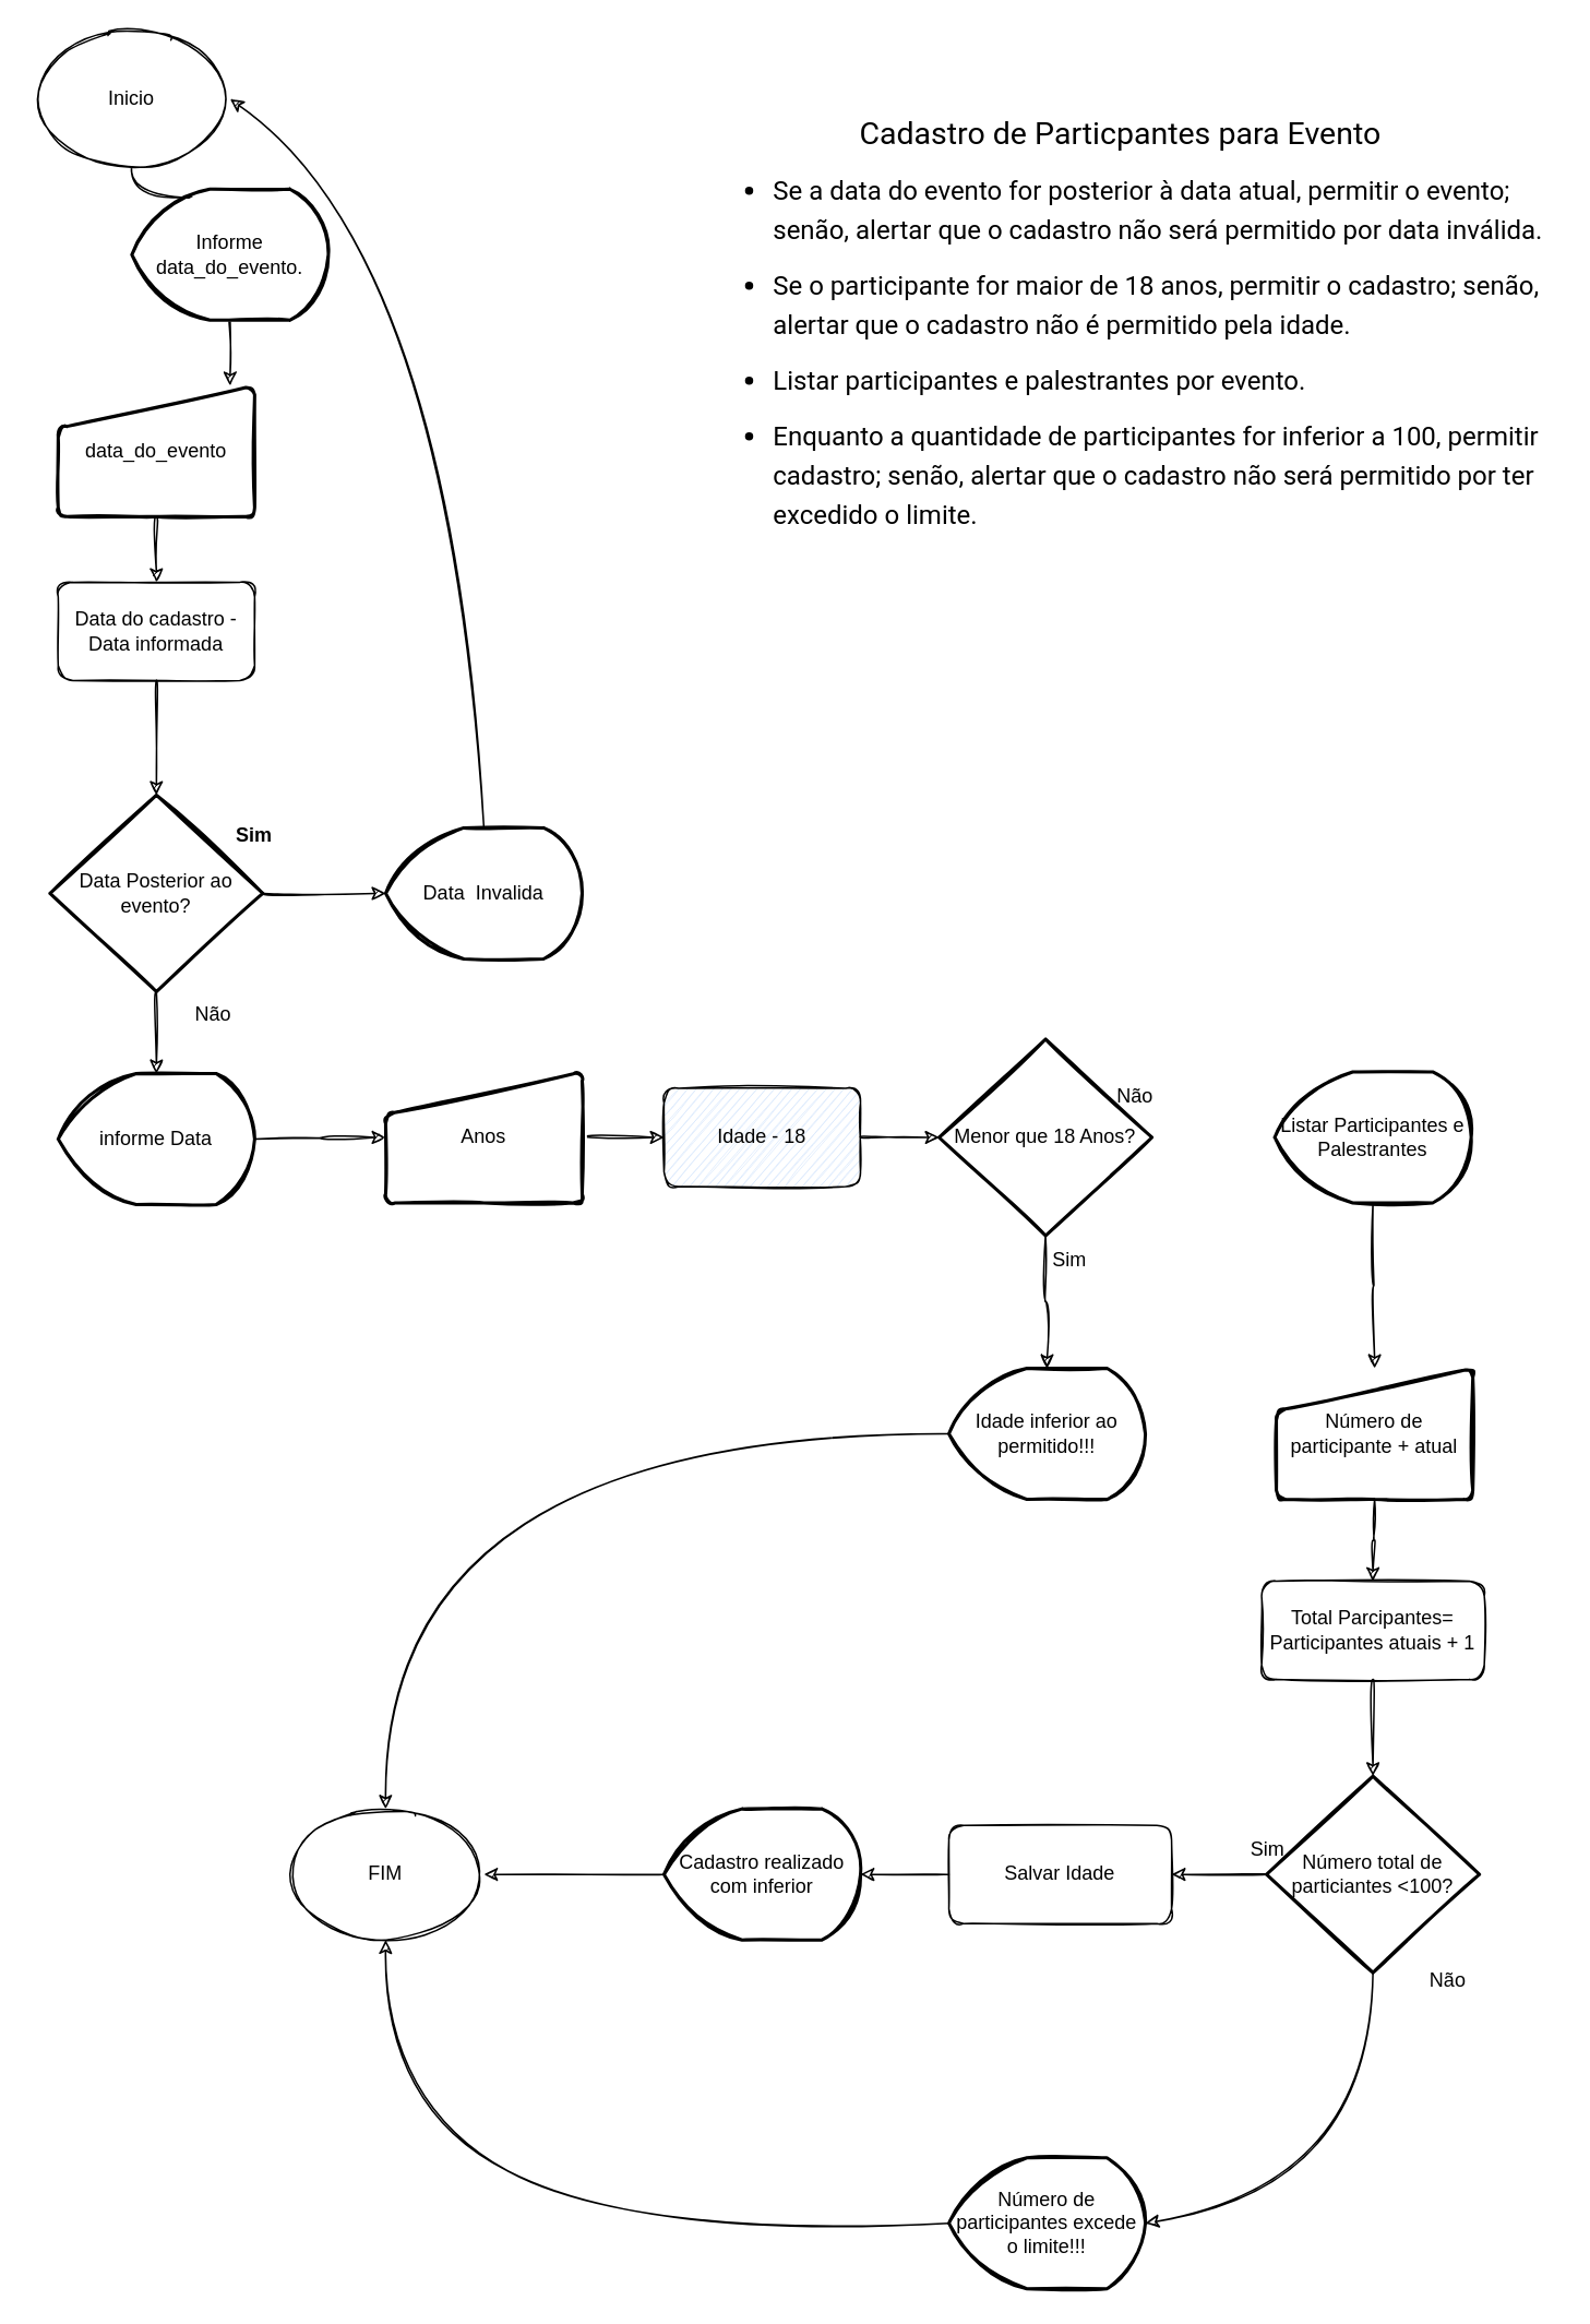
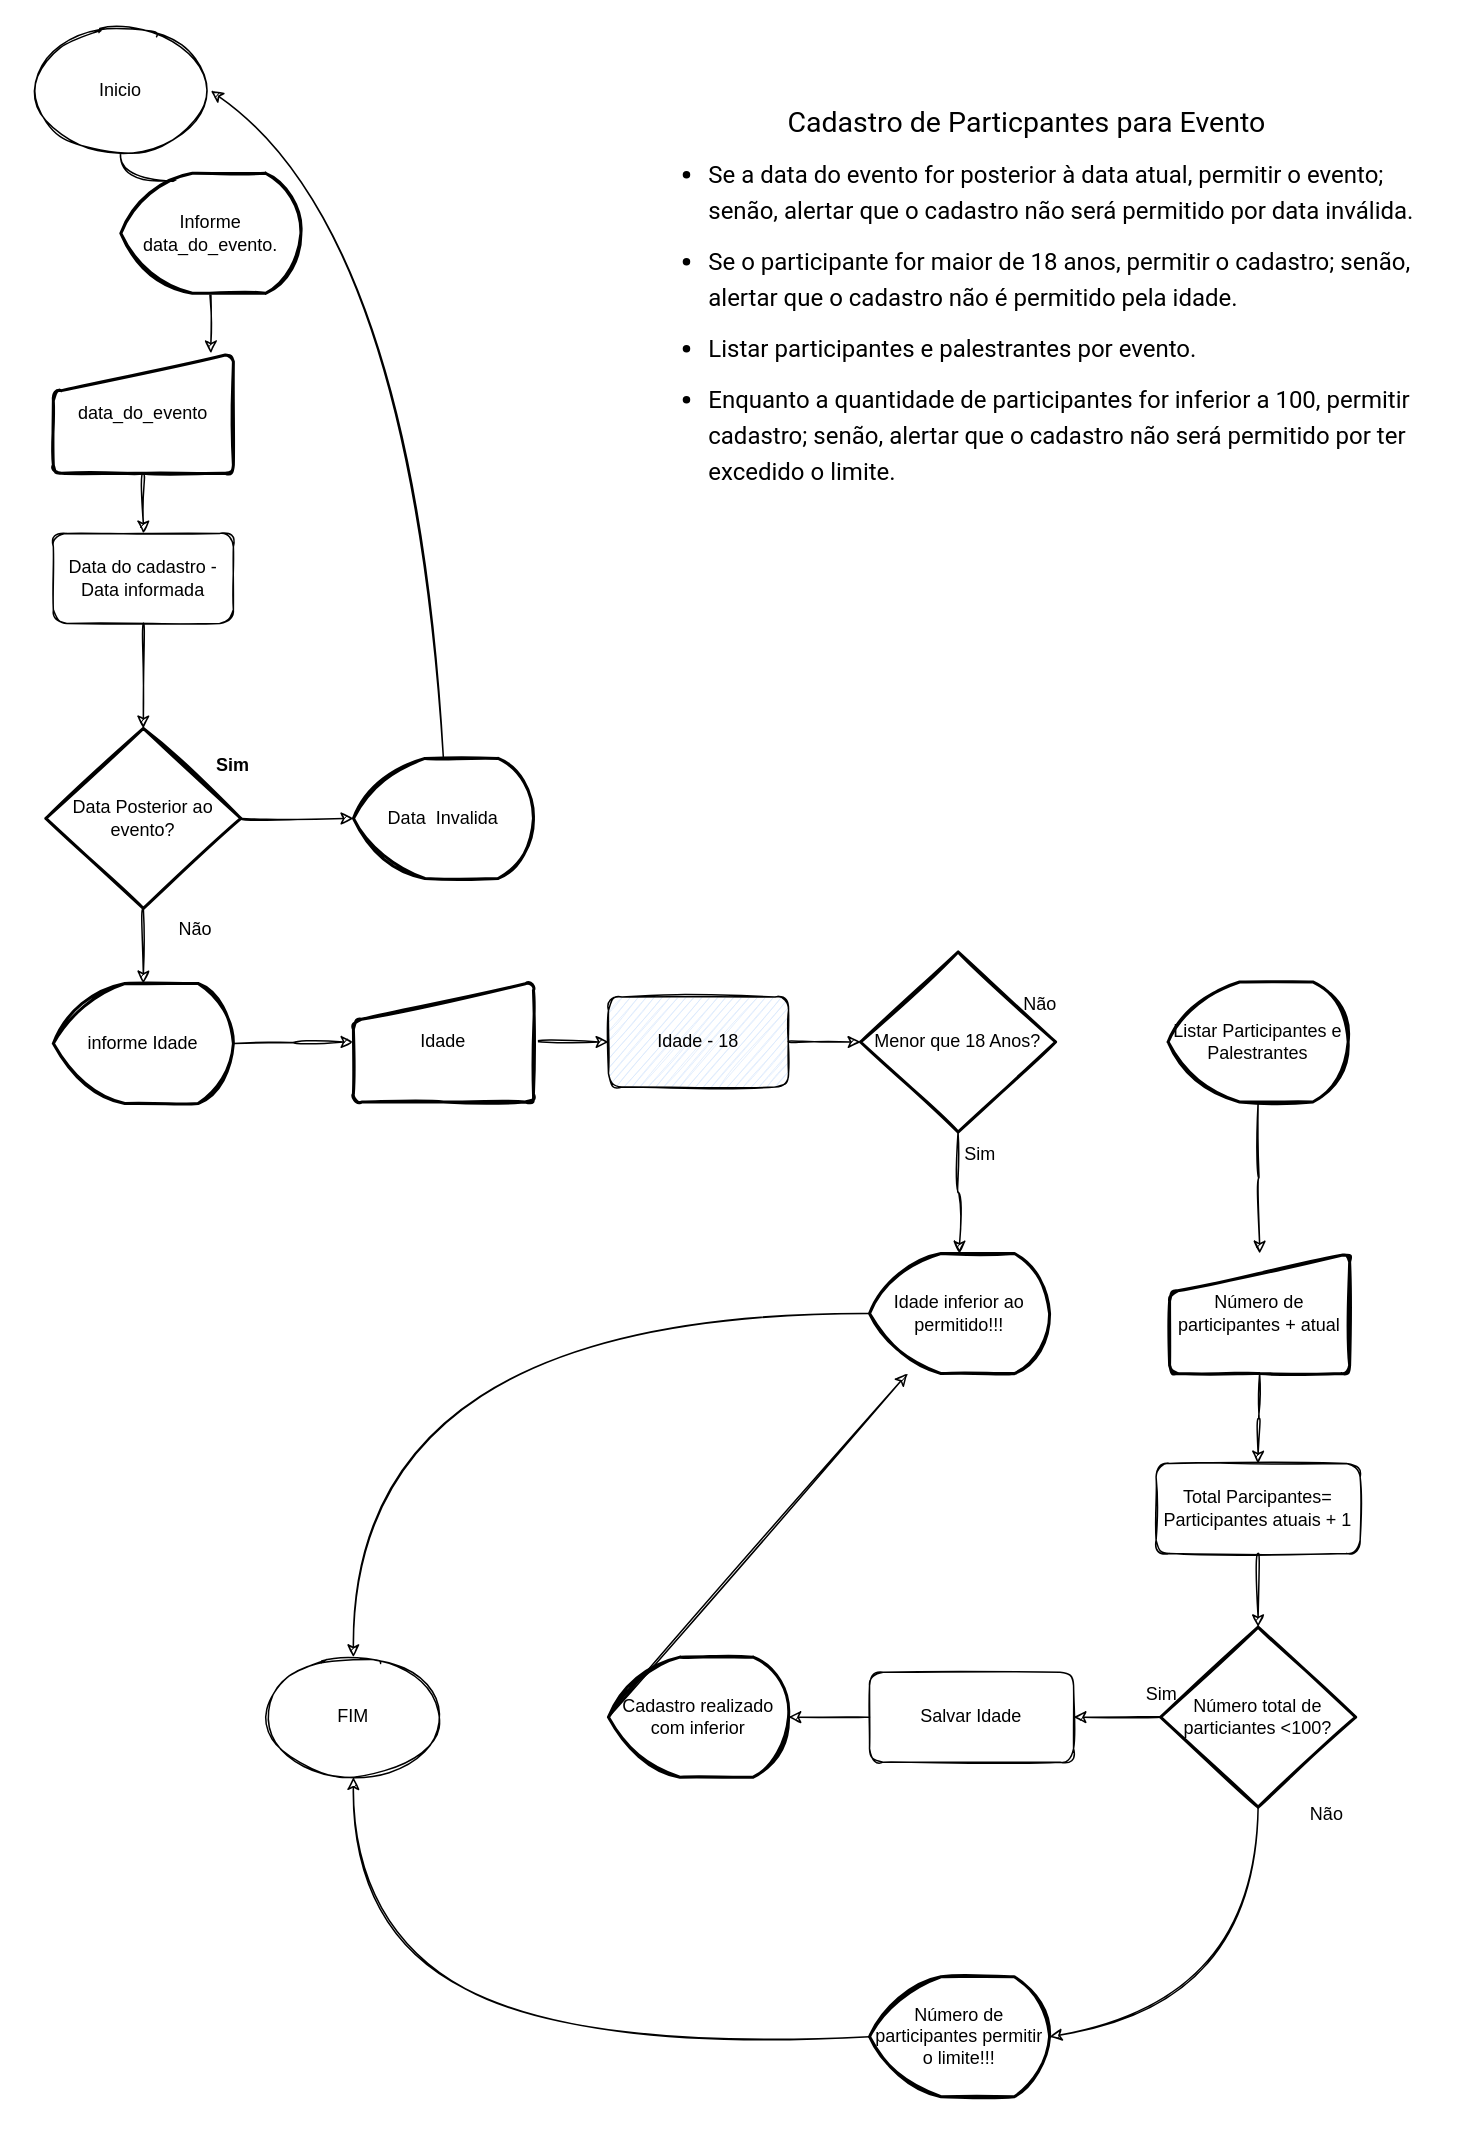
- <mxCell id="14" value="Anos" style="html=1;strokeWidth=2;shape=manualInput;whiteSpace=wrap;size=26;arcSize=11;rounded=1;sketch=1;" vertex="1" parent="1"><mxGeometry x="235" y="654" width="120" height="80" as="geometry" /></mxCell>
+ <mxCell id="14" value="Idade" style="html=1;strokeWidth=2;shape=manualInput;whiteSpace=wrap;size=26;arcSize=11;rounded=1;sketch=1;" vertex="1" parent="1"><mxGeometry x="235" y="654" width="120" height="80" as="geometry" /></mxCell>
- <mxCell id="12" value="informe Data" style="strokeWidth=2;html=1;shape=mxgraph.flowchart.display;whiteSpace=wrap;rounded=1;sketch=1;" vertex="1" parent="1"><mxGeometry x="35" y="655" width="120" height="80" as="geometry" /></mxCell>
+ <mxCell id="12" value="informe Idade" style="strokeWidth=2;html=1;shape=mxgraph.flowchart.display;whiteSpace=wrap;rounded=1;sketch=1;" vertex="1" parent="1"><mxGeometry x="35" y="655" width="120" height="80" as="geometry" /></mxCell>
- <mxCell id="20" value="Número de participante + atual" style="html=1;strokeWidth=2;shape=manualInput;whiteSpace=wrap;size=26;arcSize=11;rounded=1;sketch=1;" vertex="1" parent="1"><mxGeometry x="779" y="835" width="120" height="80" as="geometry" /></mxCell>
+ <mxCell id="20" value="Número de participantes + atual" style="html=1;strokeWidth=2;shape=manualInput;whiteSpace=wrap;size=26;arcSize=11;rounded=1;sketch=1;" vertex="1" parent="1"><mxGeometry x="779" y="835" width="120" height="80" as="geometry" /></mxCell>
- <mxCell id="44" value="Total Parcipantes= Participantes atuais + 1" style="whiteSpace=wrap;html=1;rounded=1;sketch=1;" vertex="1" parent="1"><mxGeometry x="770" y="965" width="136" height="60" as="geometry" /></mxCell>
+ <mxCell id="44" value="Total Parcipantes= Participantes atuais + 1" style="whiteSpace=wrap;html=1;rounded=1;sketch=1;" vertex="1" parent="1"><mxGeometry x="770" y="975" width="136" height="60" as="geometry" /></mxCell>
- <mxCell id="36" value="" style="endArrow=classic;html=1;exitX=0;exitY=0.5;exitDx=0;exitDy=0;exitPerimeter=0;entryX=1;entryY=0.5;entryDx=0;entryDy=0;sketch=1;curved=1;" edge="1" parent="1" source="29" target="32"><mxGeometry width="50" height="50" relative="1" as="geometry"><mxPoint x="544" y="995" as="sourcePoint" /><mxPoint x="294" y="1095" as="targetPoint" /></mxGeometry></mxCell>
+ <mxCell id="36" value="" style="endArrow=classic;html=1;exitX=0;exitY=0.5;exitDx=0;exitDy=0;exitPerimeter=0;sketch=1;curved=1;" edge="1" parent="1" source="29" target="28"><mxGeometry width="50" height="50" relative="1" as="geometry"><mxPoint x="544" y="995" as="sourcePoint" /><mxPoint x="294" y="1095" as="targetPoint" /></mxGeometry></mxCell>
- <mxCell id="37" value="Número de participantes excede o limite!!!" style="strokeWidth=2;html=1;shape=mxgraph.flowchart.display;whiteSpace=wrap;rounded=1;sketch=1;" vertex="1" parent="1"><mxGeometry x="579" y="1317" width="120" height="80" as="geometry" /></mxCell>
+ <mxCell id="37" value="Número de participantes permitir o limite!!!" style="strokeWidth=2;html=1;shape=mxgraph.flowchart.display;whiteSpace=wrap;rounded=1;sketch=1;" vertex="1" parent="1"><mxGeometry x="579" y="1317" width="120" height="80" as="geometry" /></mxCell>
